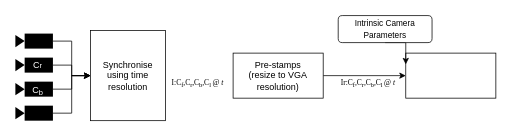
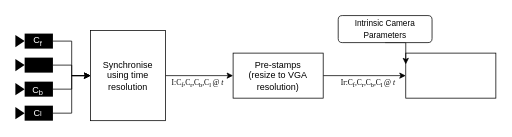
+ <mxCell id="14" value="C&lt;sub&gt;f&lt;/sub&gt;" style="text;html=1;strokeColor=none;fillColor=none;align=center;verticalAlign=middle;whiteSpace=wrap;rounded=0;fontColor=#FFFFFF;" vertex="1" parent="1"><mxGeometry x="30" y="44" width="40" height="20" as="geometry" /></mxCell>
- <mxCell id="15" value="C&lt;span style=&quot;font-size: 10px&quot;&gt;r&lt;/span&gt;" style="text;html=1;strokeColor=none;fillColor=none;align=center;verticalAlign=middle;whiteSpace=wrap;rounded=0;fontColor=#FFFFFF;" vertex="1" parent="1"><mxGeometry x="30" y="76" width="40" height="20" as="geometry" /></mxCell>
+ <mxCell id="10" value="" style="edgeStyle=orthogonalEdgeStyle;rounded=0;orthogonalLoop=1;jettySize=auto;html=1;" edge="1" parent="1" source="11" target="13"><mxGeometry relative="1" as="geometry" /></mxCell>
+ <mxCell id="17" value="C&lt;span style=&quot;font-size: 10px&quot;&gt;l&lt;/span&gt;" style="text;html=1;strokeColor=none;fillColor=none;align=center;verticalAlign=middle;whiteSpace=wrap;rounded=0;fontColor=#FFFFFF;" vertex="1" parent="1"><mxGeometry x="30" y="140" width="40" height="20" as="geometry" /></mxCell>
